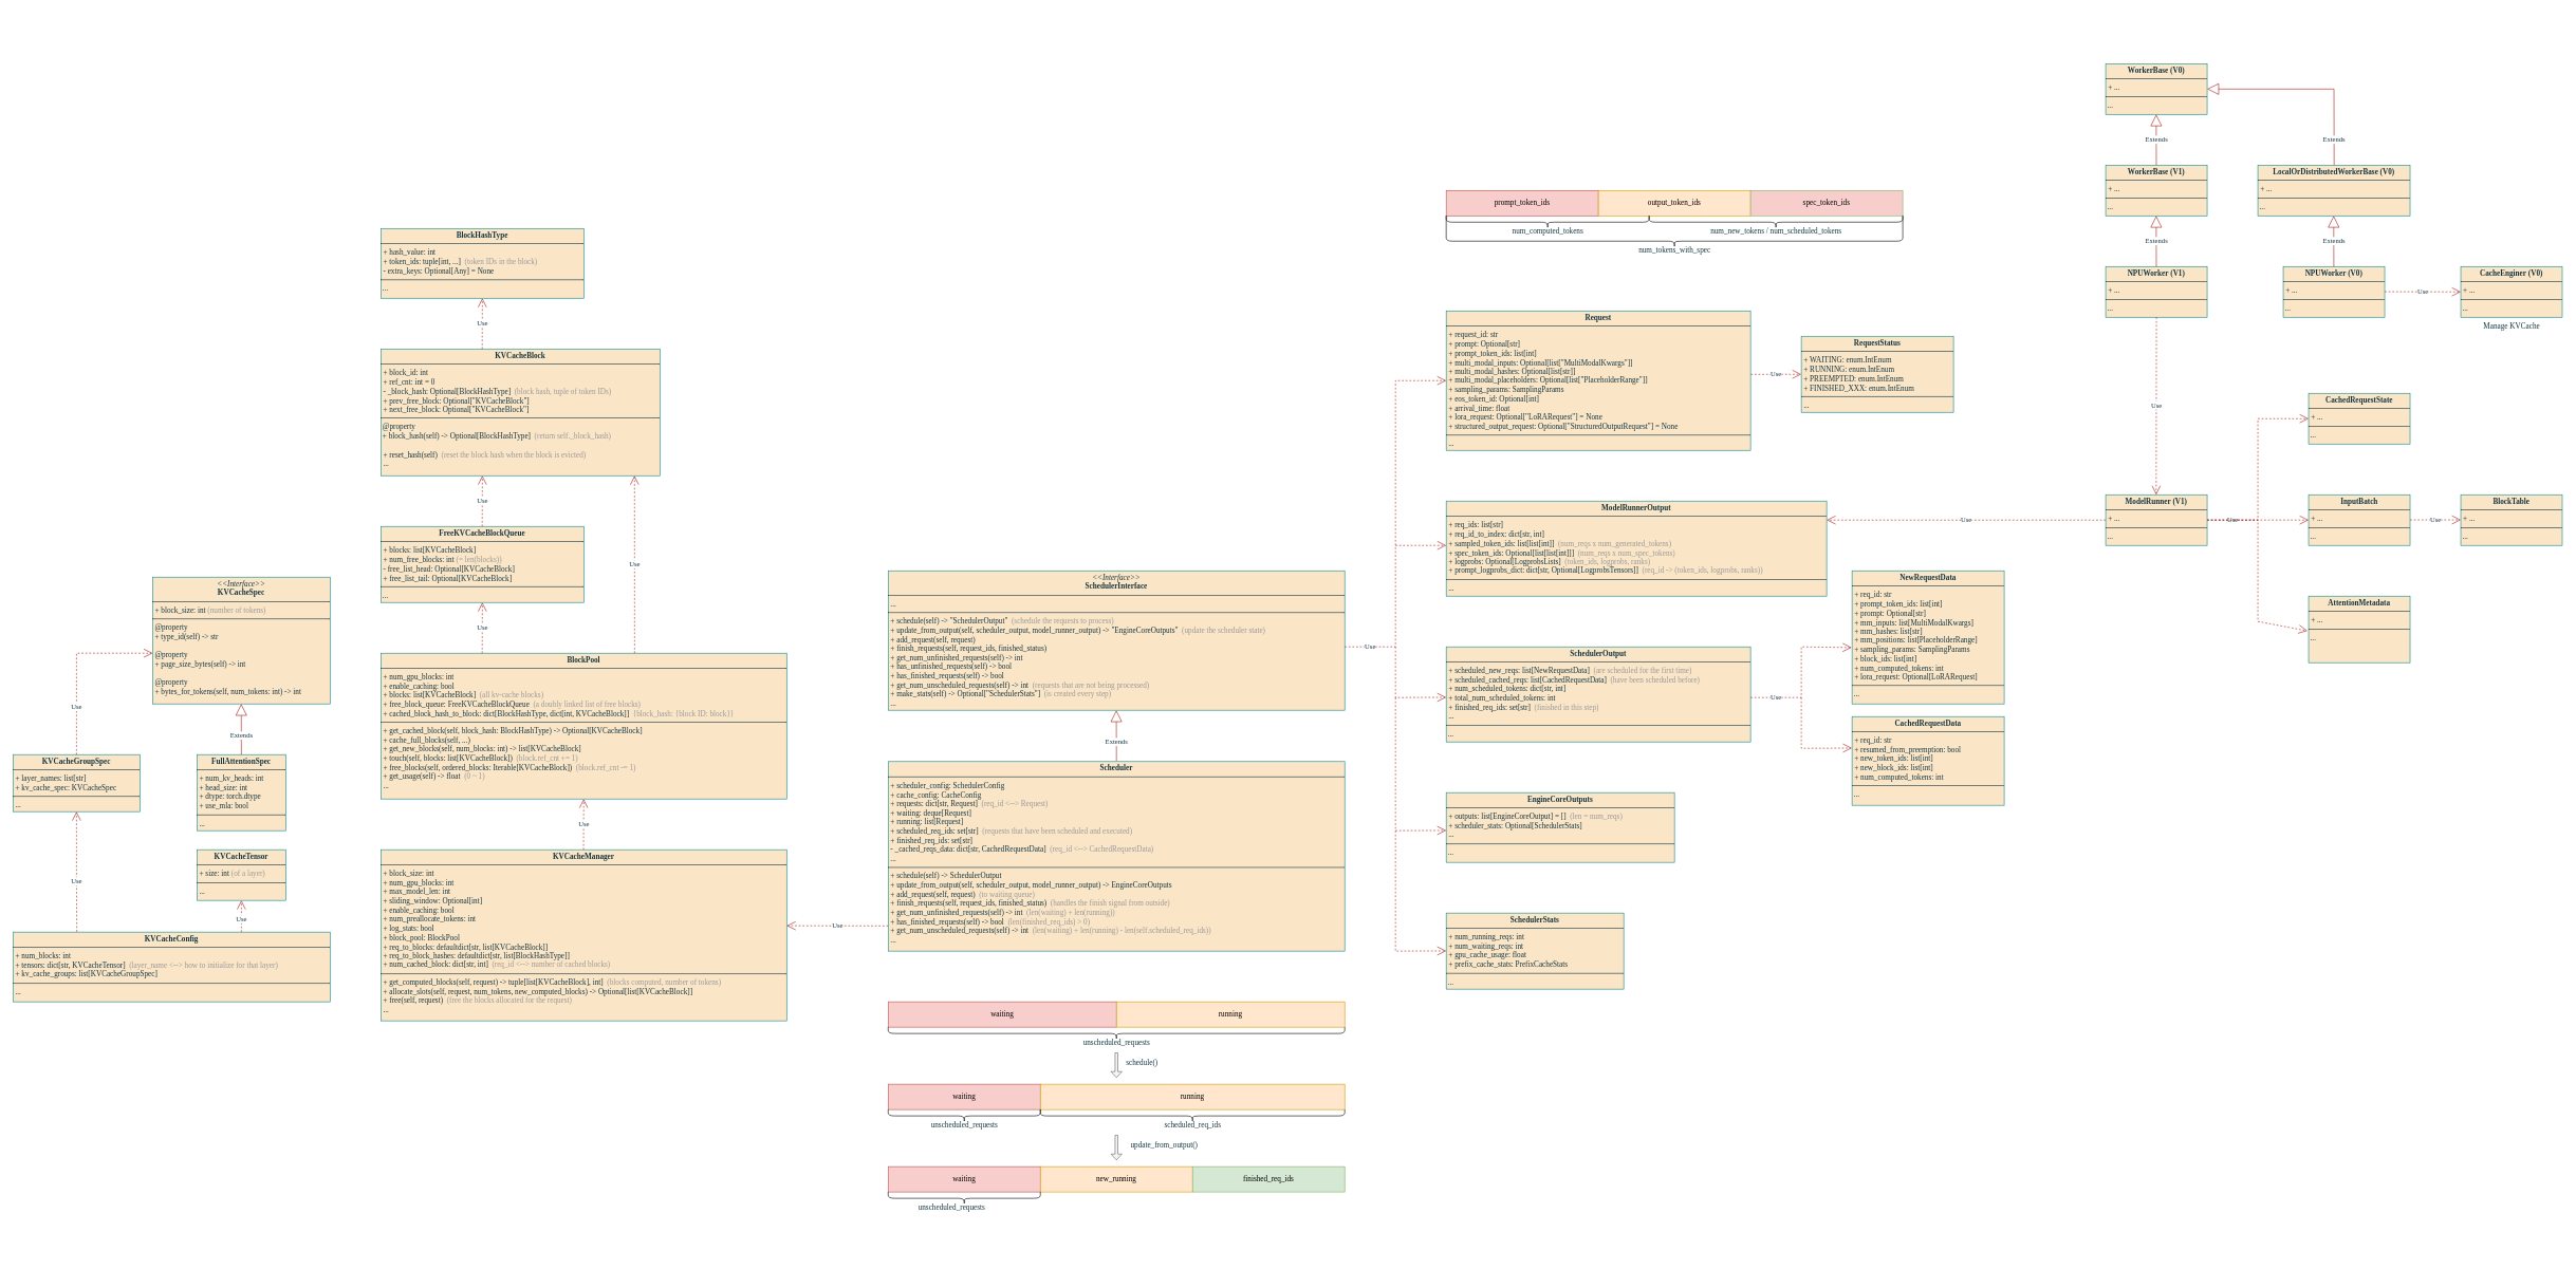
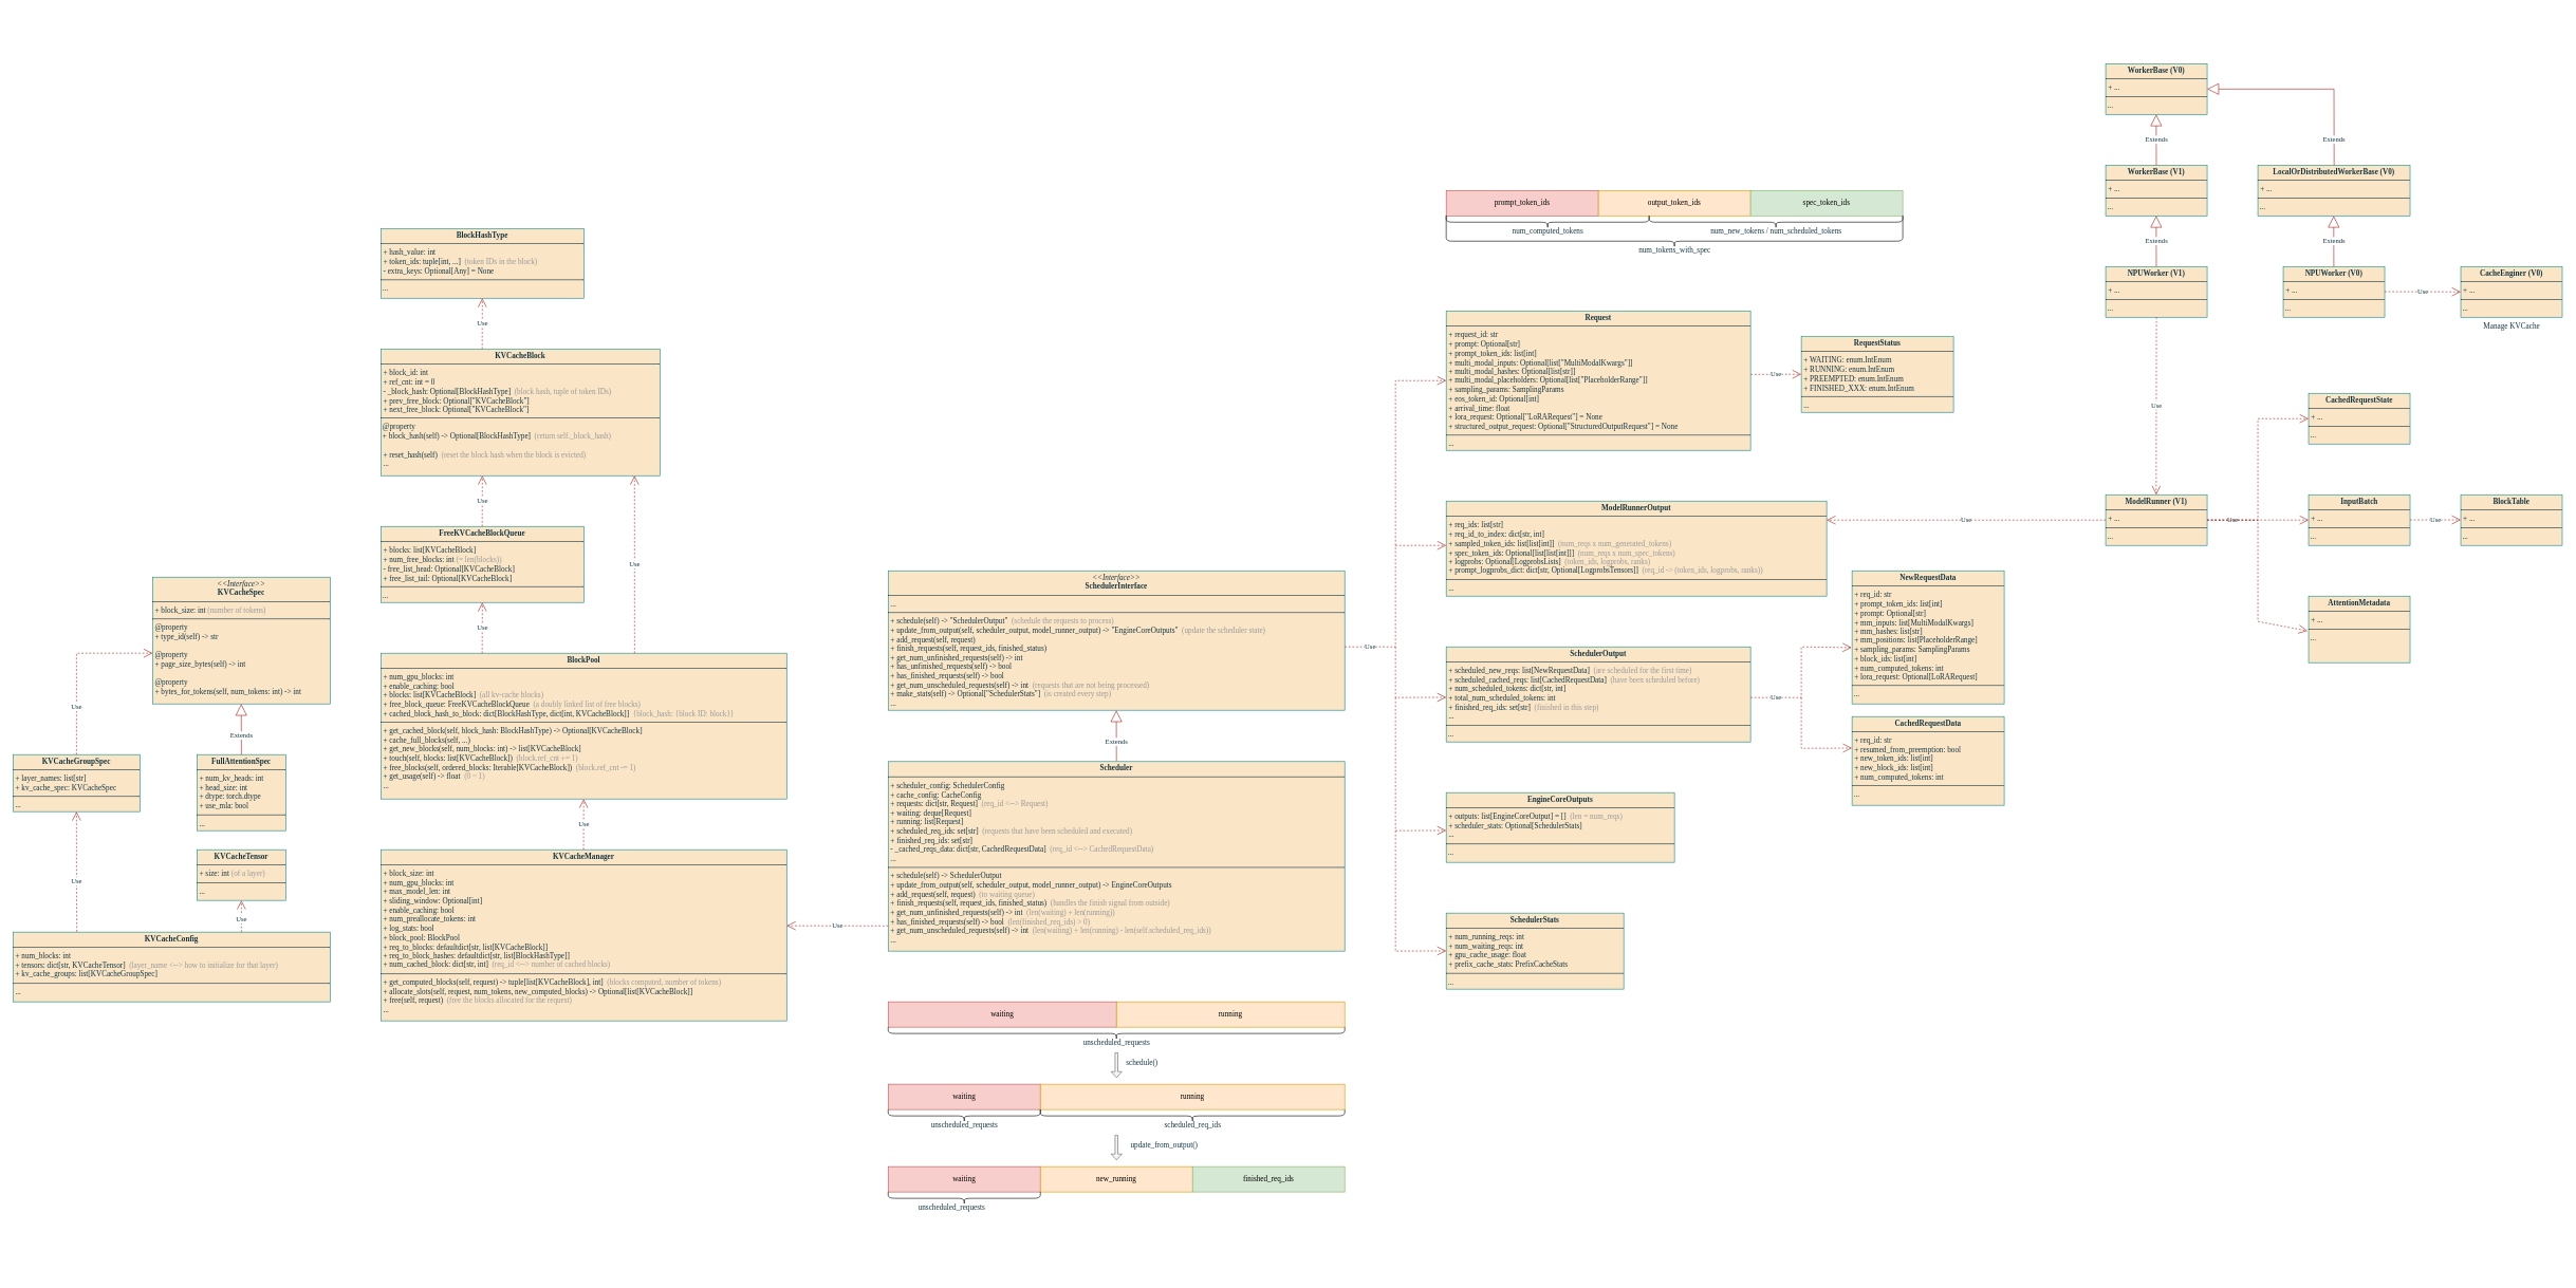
- <mxCell id="57" value="&lt;font face=&quot;Comic Sans MS&quot;&gt;spec_token_ids&lt;/font&gt;" style="rounded=0;whiteSpace=wrap;html=1;strokeColor=#82b366;fillColor=#f8cecc;" parent="1" vertex="1"><mxGeometry x="2760" y="300" width="240" height="40" as="geometry" /></mxCell>
+ <mxCell id="57" value="&lt;font face=&quot;Comic Sans MS&quot;&gt;spec_token_ids&lt;/font&gt;" style="rounded=0;whiteSpace=wrap;html=1;strokeColor=#82b366;fillColor=#d5e8d4;" parent="1" vertex="1"><mxGeometry x="2760" y="300" width="240" height="40" as="geometry" /></mxCell>
